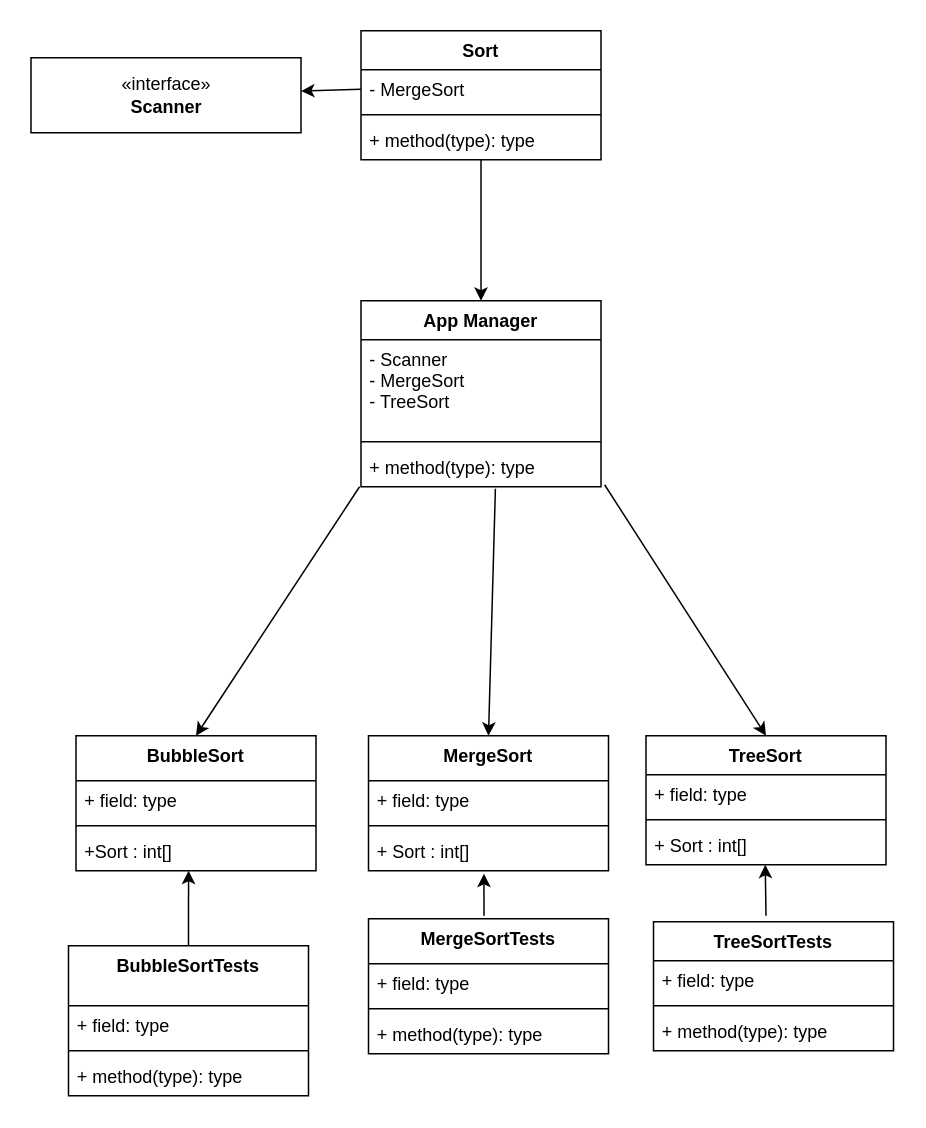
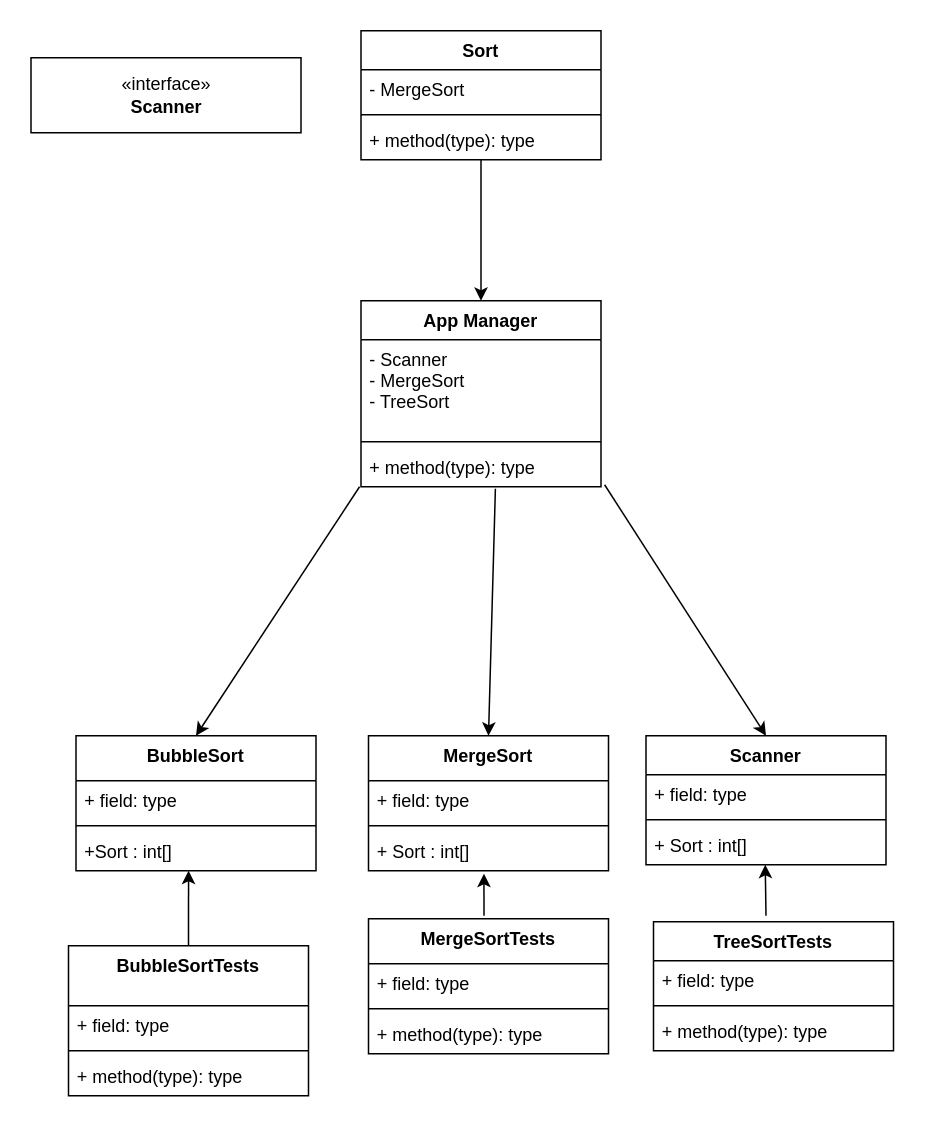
- <mxCell id="6" value="" style="endArrow=classic;html=1;rounded=0;exitX=0;exitY=0.5;exitDx=0;exitDy=0;" parent="1" source="39" target="5" edge="1"><mxGeometry width="50" height="50" relative="1" as="geometry"><mxPoint x="270" y="220" as="sourcePoint" /><mxPoint x="220" y="200" as="targetPoint" /></mxGeometry></mxCell>
- <mxCell id="15" value="TreeSort" style="swimlane;fontStyle=1;align=center;verticalAlign=top;childLayout=stackLayout;horizontal=1;startSize=26;horizontalStack=0;resizeParent=1;resizeParentMax=0;resizeLast=0;collapsible=1;marginBottom=0;" parent="1" vertex="1"><mxGeometry x="430" y="490" width="160" height="86" as="geometry" /></mxCell>
+ <mxCell id="15" value="Scanner" style="swimlane;fontStyle=1;align=center;verticalAlign=top;childLayout=stackLayout;horizontal=1;startSize=26;horizontalStack=0;resizeParent=1;resizeParentMax=0;resizeLast=0;collapsible=1;marginBottom=0;" parent="1" vertex="1"><mxGeometry x="430" y="490" width="160" height="86" as="geometry" /></mxCell>
